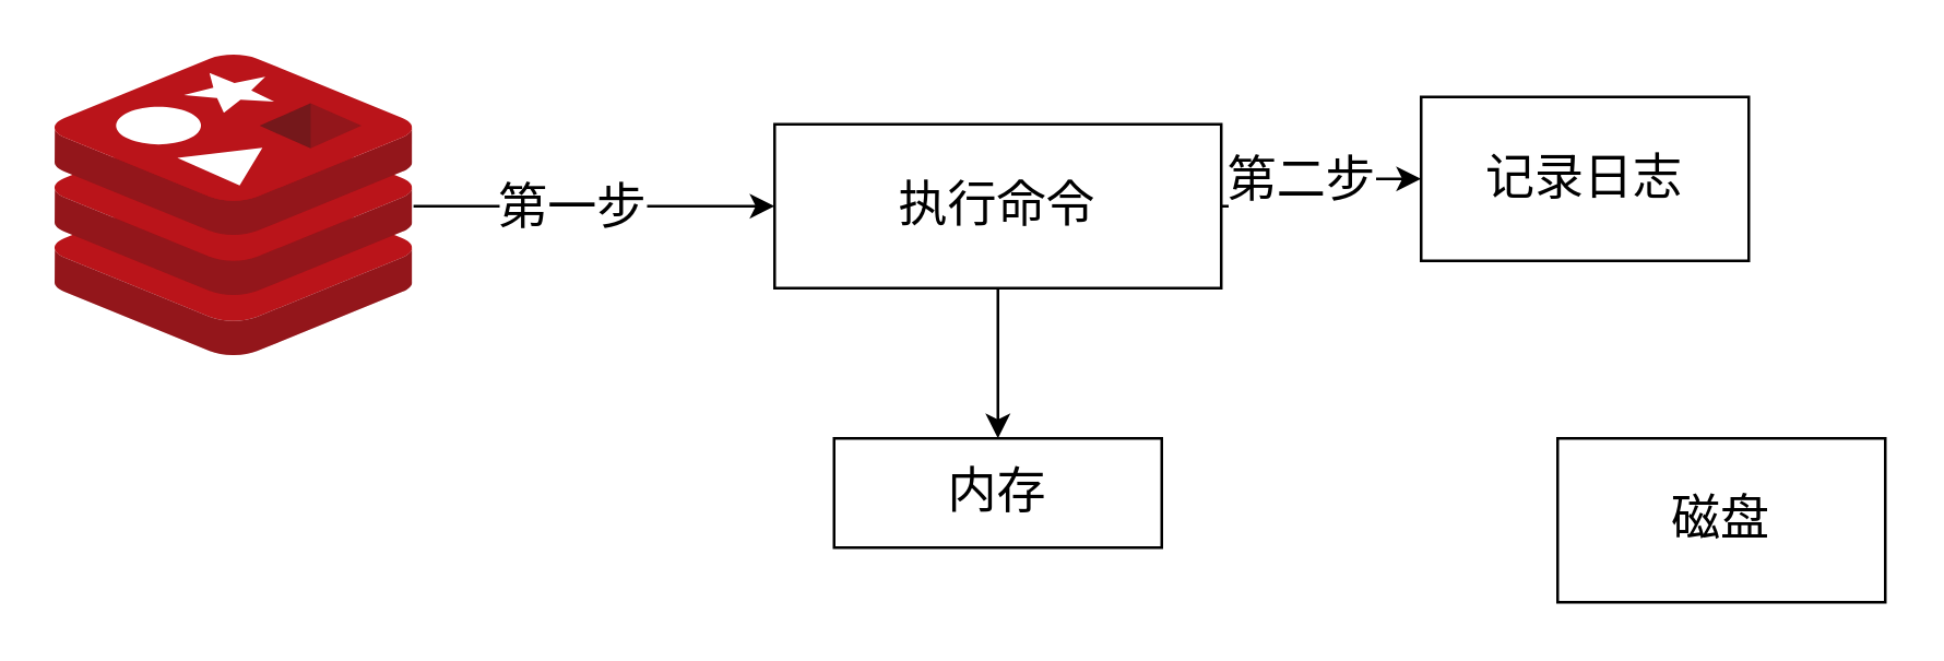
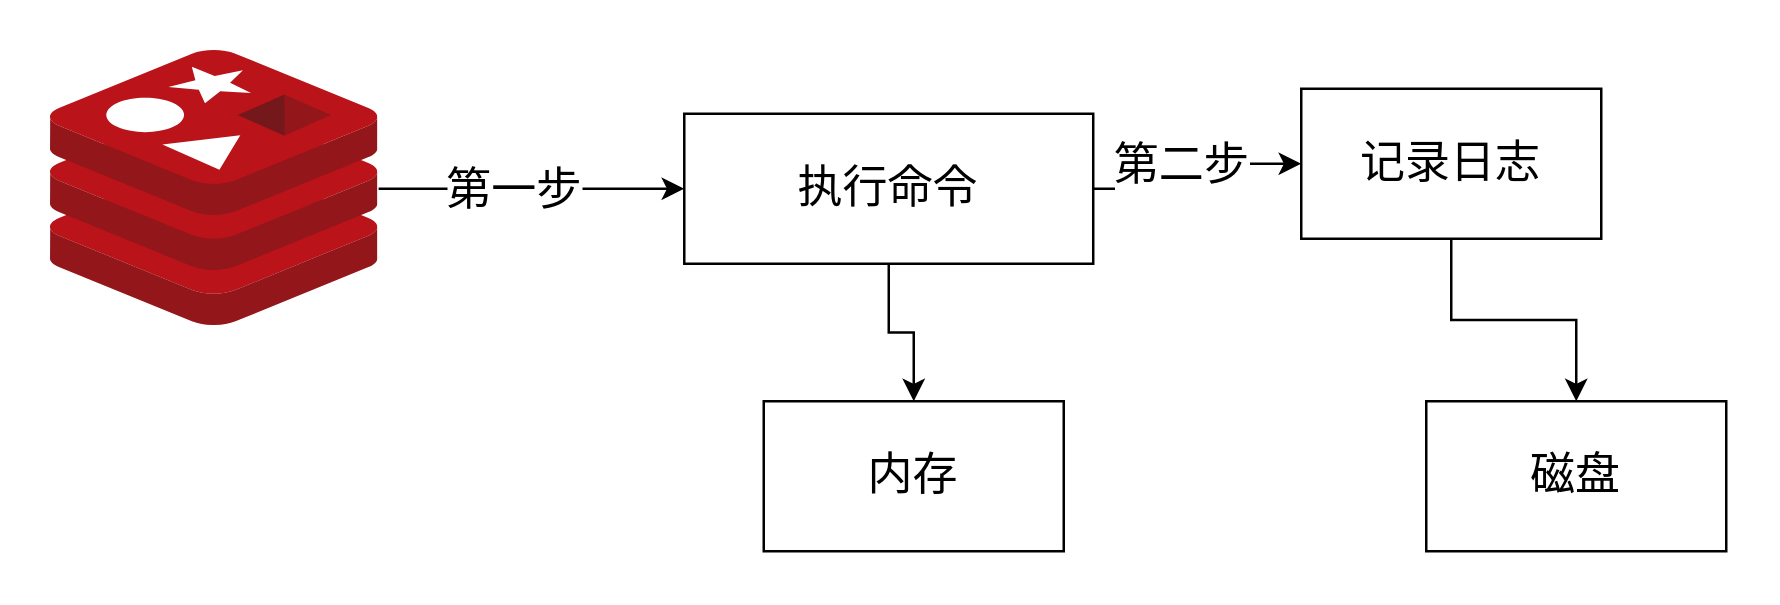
- <mxCell id="8" value="&lt;span style=&quot;font-family: helvetica; font-size: 18px;&quot;&gt;执行命令&lt;/span&gt;" style="whiteSpace=wrap;html=1;verticalAlign=middle;labelBackgroundColor=white;fontSize=18;" parent="1" vertex="1"><mxGeometry x="283.21" y="45" width="163.58" height="60" as="geometry" /></mxCell>
+ <mxCell id="8" value="&lt;span style=&quot;font-family: helvetica; font-size: 18px;&quot;&gt;执行命令&lt;/span&gt;" style="whiteSpace=wrap;html=1;verticalAlign=middle;labelBackgroundColor=white;fontSize=18;" parent="1" vertex="1"><mxGeometry x="273.21" y="45" width="163.58" height="60" as="geometry" /></mxCell>
+ <mxCell id="10" value="" style="edgeStyle=orthogonalEdgeStyle;rounded=0;orthogonalLoop=1;jettySize=auto;html=1;fontSize=18;" parent="1" source="11" target="12" edge="1"><mxGeometry relative="1" as="geometry" /></mxCell>
- <mxCell id="9" value="内存" style="whiteSpace=wrap;html=1;verticalAlign=middle;labelBackgroundColor=white;fontSize=18;" parent="1" vertex="1"><mxGeometry x="305" y="160" width="120" height="40" as="geometry" /></mxCell>
+ <mxCell id="9" value="内存" style="whiteSpace=wrap;html=1;verticalAlign=middle;labelBackgroundColor=white;fontSize=18;" parent="1" vertex="1"><mxGeometry x="305" y="160" width="120" height="60" as="geometry" /></mxCell>
